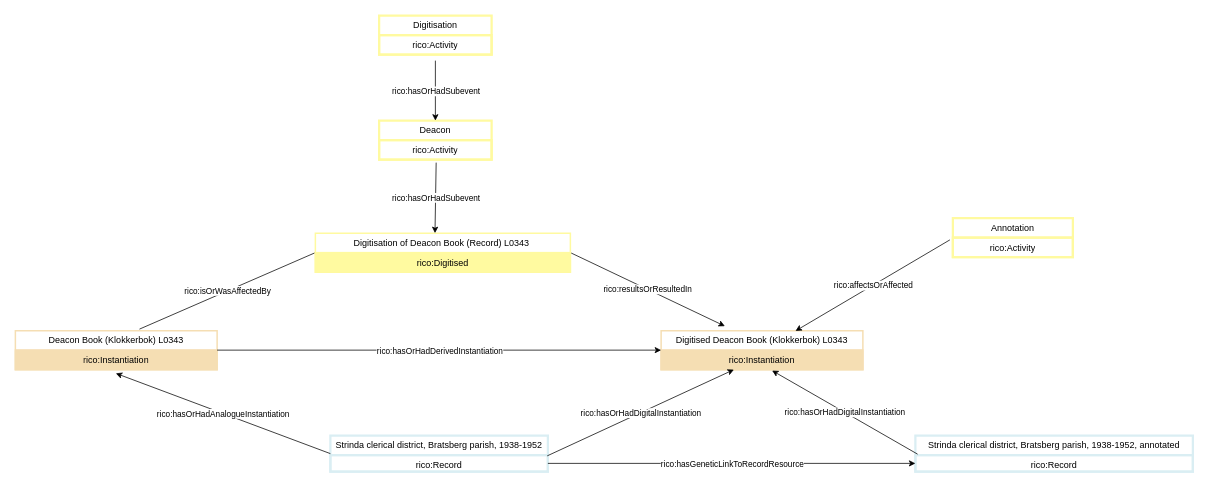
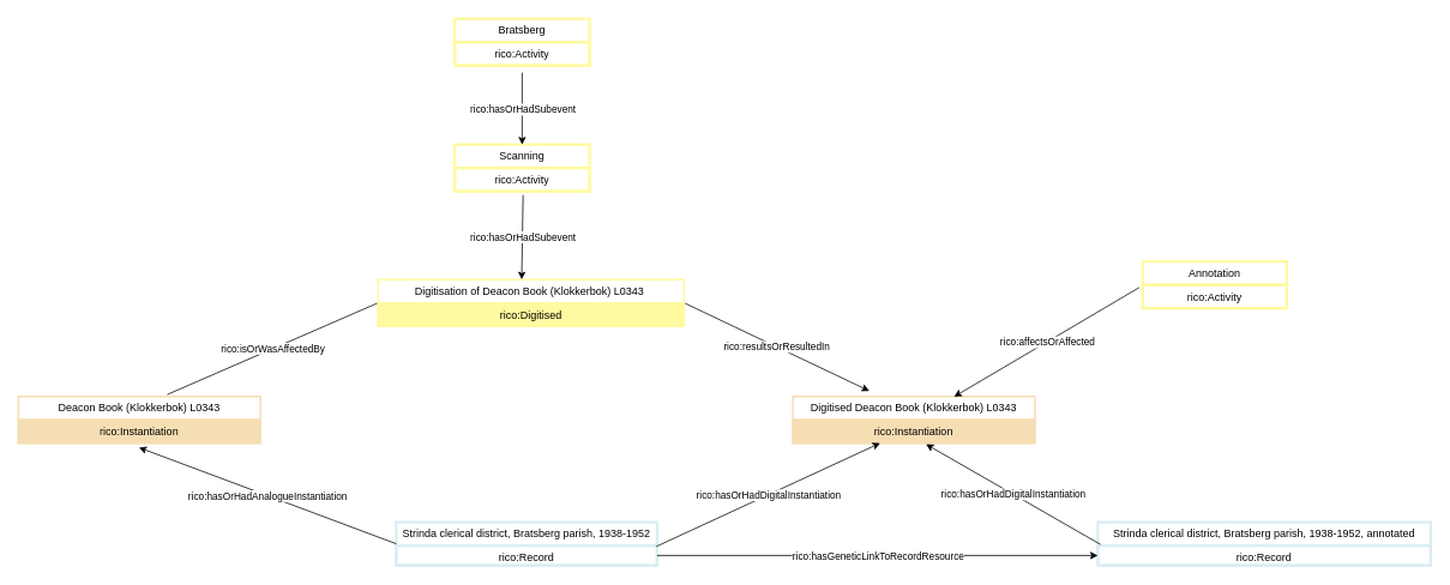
- <mxCell id="2" value="Digitisation" style="swimlane;fontStyle=0;childLayout=stackLayout;horizontal=1;startSize=26;strokeColor=#FFFAA0;strokeWidth=3;fillColor=none;horizontalStack=0;resizeParent=1;resizeParentMax=0;resizeLast=0;collapsible=1;marginBottom=0;whiteSpace=wrap;html=1;" parent="1" vertex="1"><mxGeometry x="505" y="20" width="150" height="52" as="geometry" /></mxCell>
+ <mxCell id="2" value="Bratsberg" style="swimlane;fontStyle=0;childLayout=stackLayout;horizontal=1;startSize=26;strokeColor=#FFFAA0;strokeWidth=3;fillColor=none;horizontalStack=0;resizeParent=1;resizeParentMax=0;resizeLast=0;collapsible=1;marginBottom=0;whiteSpace=wrap;html=1;" parent="1" vertex="1"><mxGeometry x="505" y="20" width="150" height="52" as="geometry" /></mxCell>
- <mxCell id="4" value="Deacon" style="swimlane;fontStyle=0;childLayout=stackLayout;horizontal=1;startSize=26;strokeColor=#FFFAA0;strokeWidth=3;fillColor=none;horizontalStack=0;resizeParent=1;resizeParentMax=0;resizeLast=0;collapsible=1;marginBottom=0;whiteSpace=wrap;html=1;" parent="1" vertex="1"><mxGeometry x="505" y="160" width="150" height="52" as="geometry" /></mxCell>
+ <mxCell id="4" value="Scanning" style="swimlane;fontStyle=0;childLayout=stackLayout;horizontal=1;startSize=26;strokeColor=#FFFAA0;strokeWidth=3;fillColor=none;horizontalStack=0;resizeParent=1;resizeParentMax=0;resizeLast=0;collapsible=1;marginBottom=0;whiteSpace=wrap;html=1;" parent="1" vertex="1"><mxGeometry x="505" y="160" width="150" height="52" as="geometry" /></mxCell>
- <mxCell id="22" value="Digitisation of Deacon Book (Record) L0343&amp;nbsp;" style="swimlane;fontStyle=0;childLayout=stackLayout;horizontal=1;startSize=26;strokeColor=#FFFAA0;strokeWidth=2;fillColor=none;horizontalStack=0;resizeParent=1;resizeParentMax=0;resizeLast=0;collapsible=1;marginBottom=0;whiteSpace=wrap;html=1;" parent="1" vertex="1"><mxGeometry x="420" y="310" width="340" height="52" as="geometry" /></mxCell>
+ <mxCell id="22" value="Digitisation of Deacon Book (Klokkerbok) L0343&amp;nbsp;" style="swimlane;fontStyle=0;childLayout=stackLayout;horizontal=1;startSize=26;strokeColor=#FFFAA0;strokeWidth=2;fillColor=none;horizontalStack=0;resizeParent=1;resizeParentMax=0;resizeLast=0;collapsible=1;marginBottom=0;whiteSpace=wrap;html=1;" parent="1" vertex="1"><mxGeometry x="420" y="310" width="340" height="52" as="geometry" /></mxCell>
- <mxCell id="26" value="" style="endArrow=classic;html=1;rounded=0;exitX=1;exitY=0.5;exitDx=0;exitDy=0;entryX=0;entryY=0.5;entryDx=0;entryDy=0;" parent="1" source="14" target="18" edge="1"><mxGeometry relative="1" as="geometry"><mxPoint x="420" y="465" as="sourcePoint" /><mxPoint x="640" y="465" as="targetPoint" /></mxGeometry></mxCell>
- <mxCell id="27" value="rico:hasOrHadDerivedInstantiation" style="edgeLabel;resizable=0;html=1;;align=center;verticalAlign=middle;" parent="26" connectable="0" vertex="1"><mxGeometry relative="1" as="geometry" /></mxCell>
